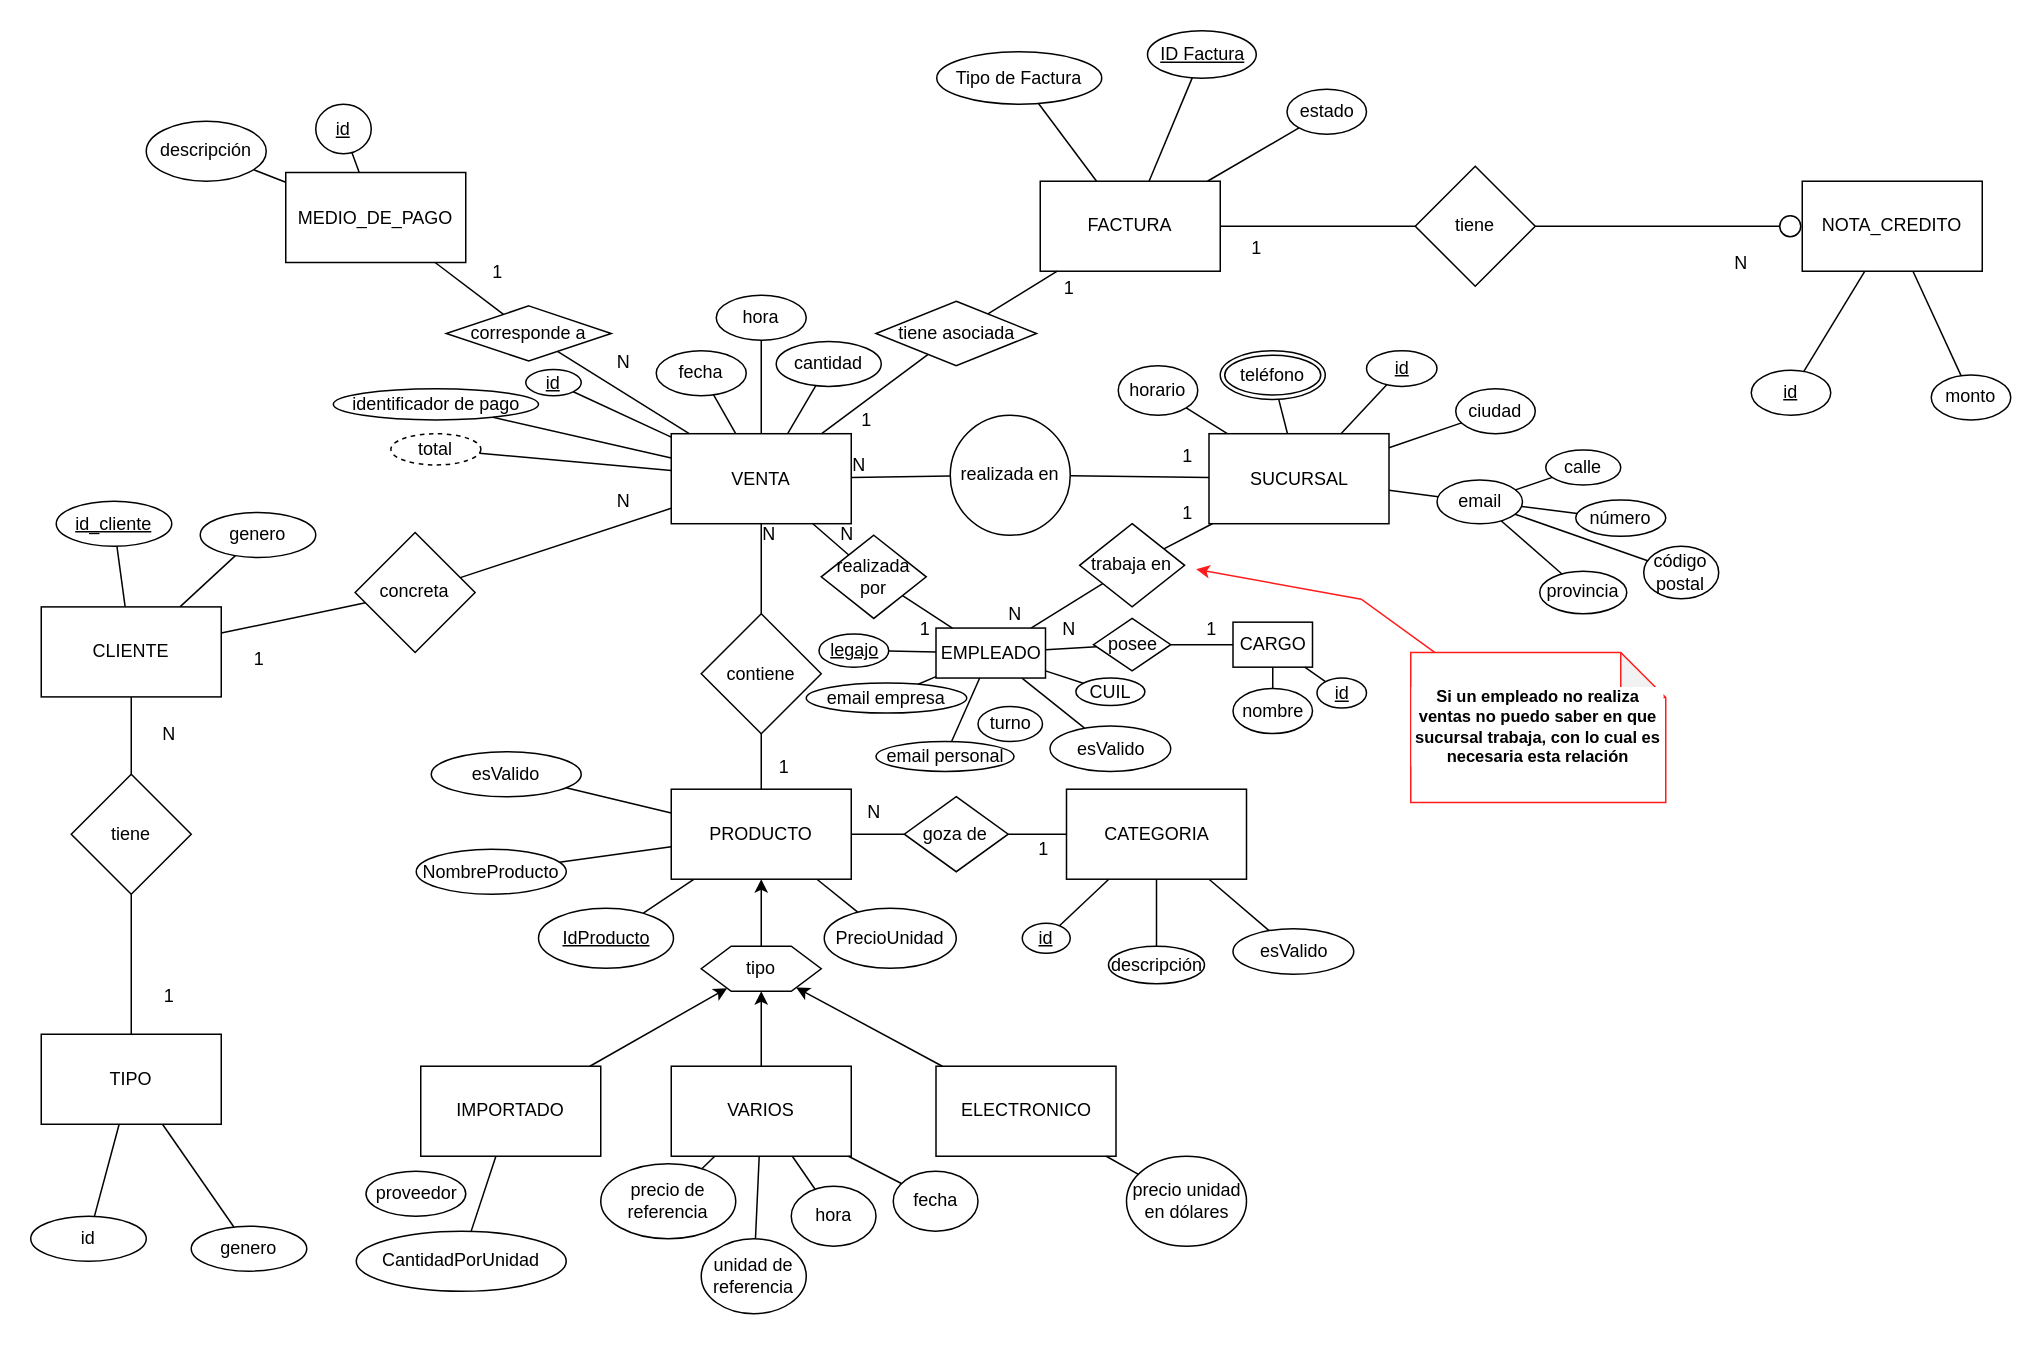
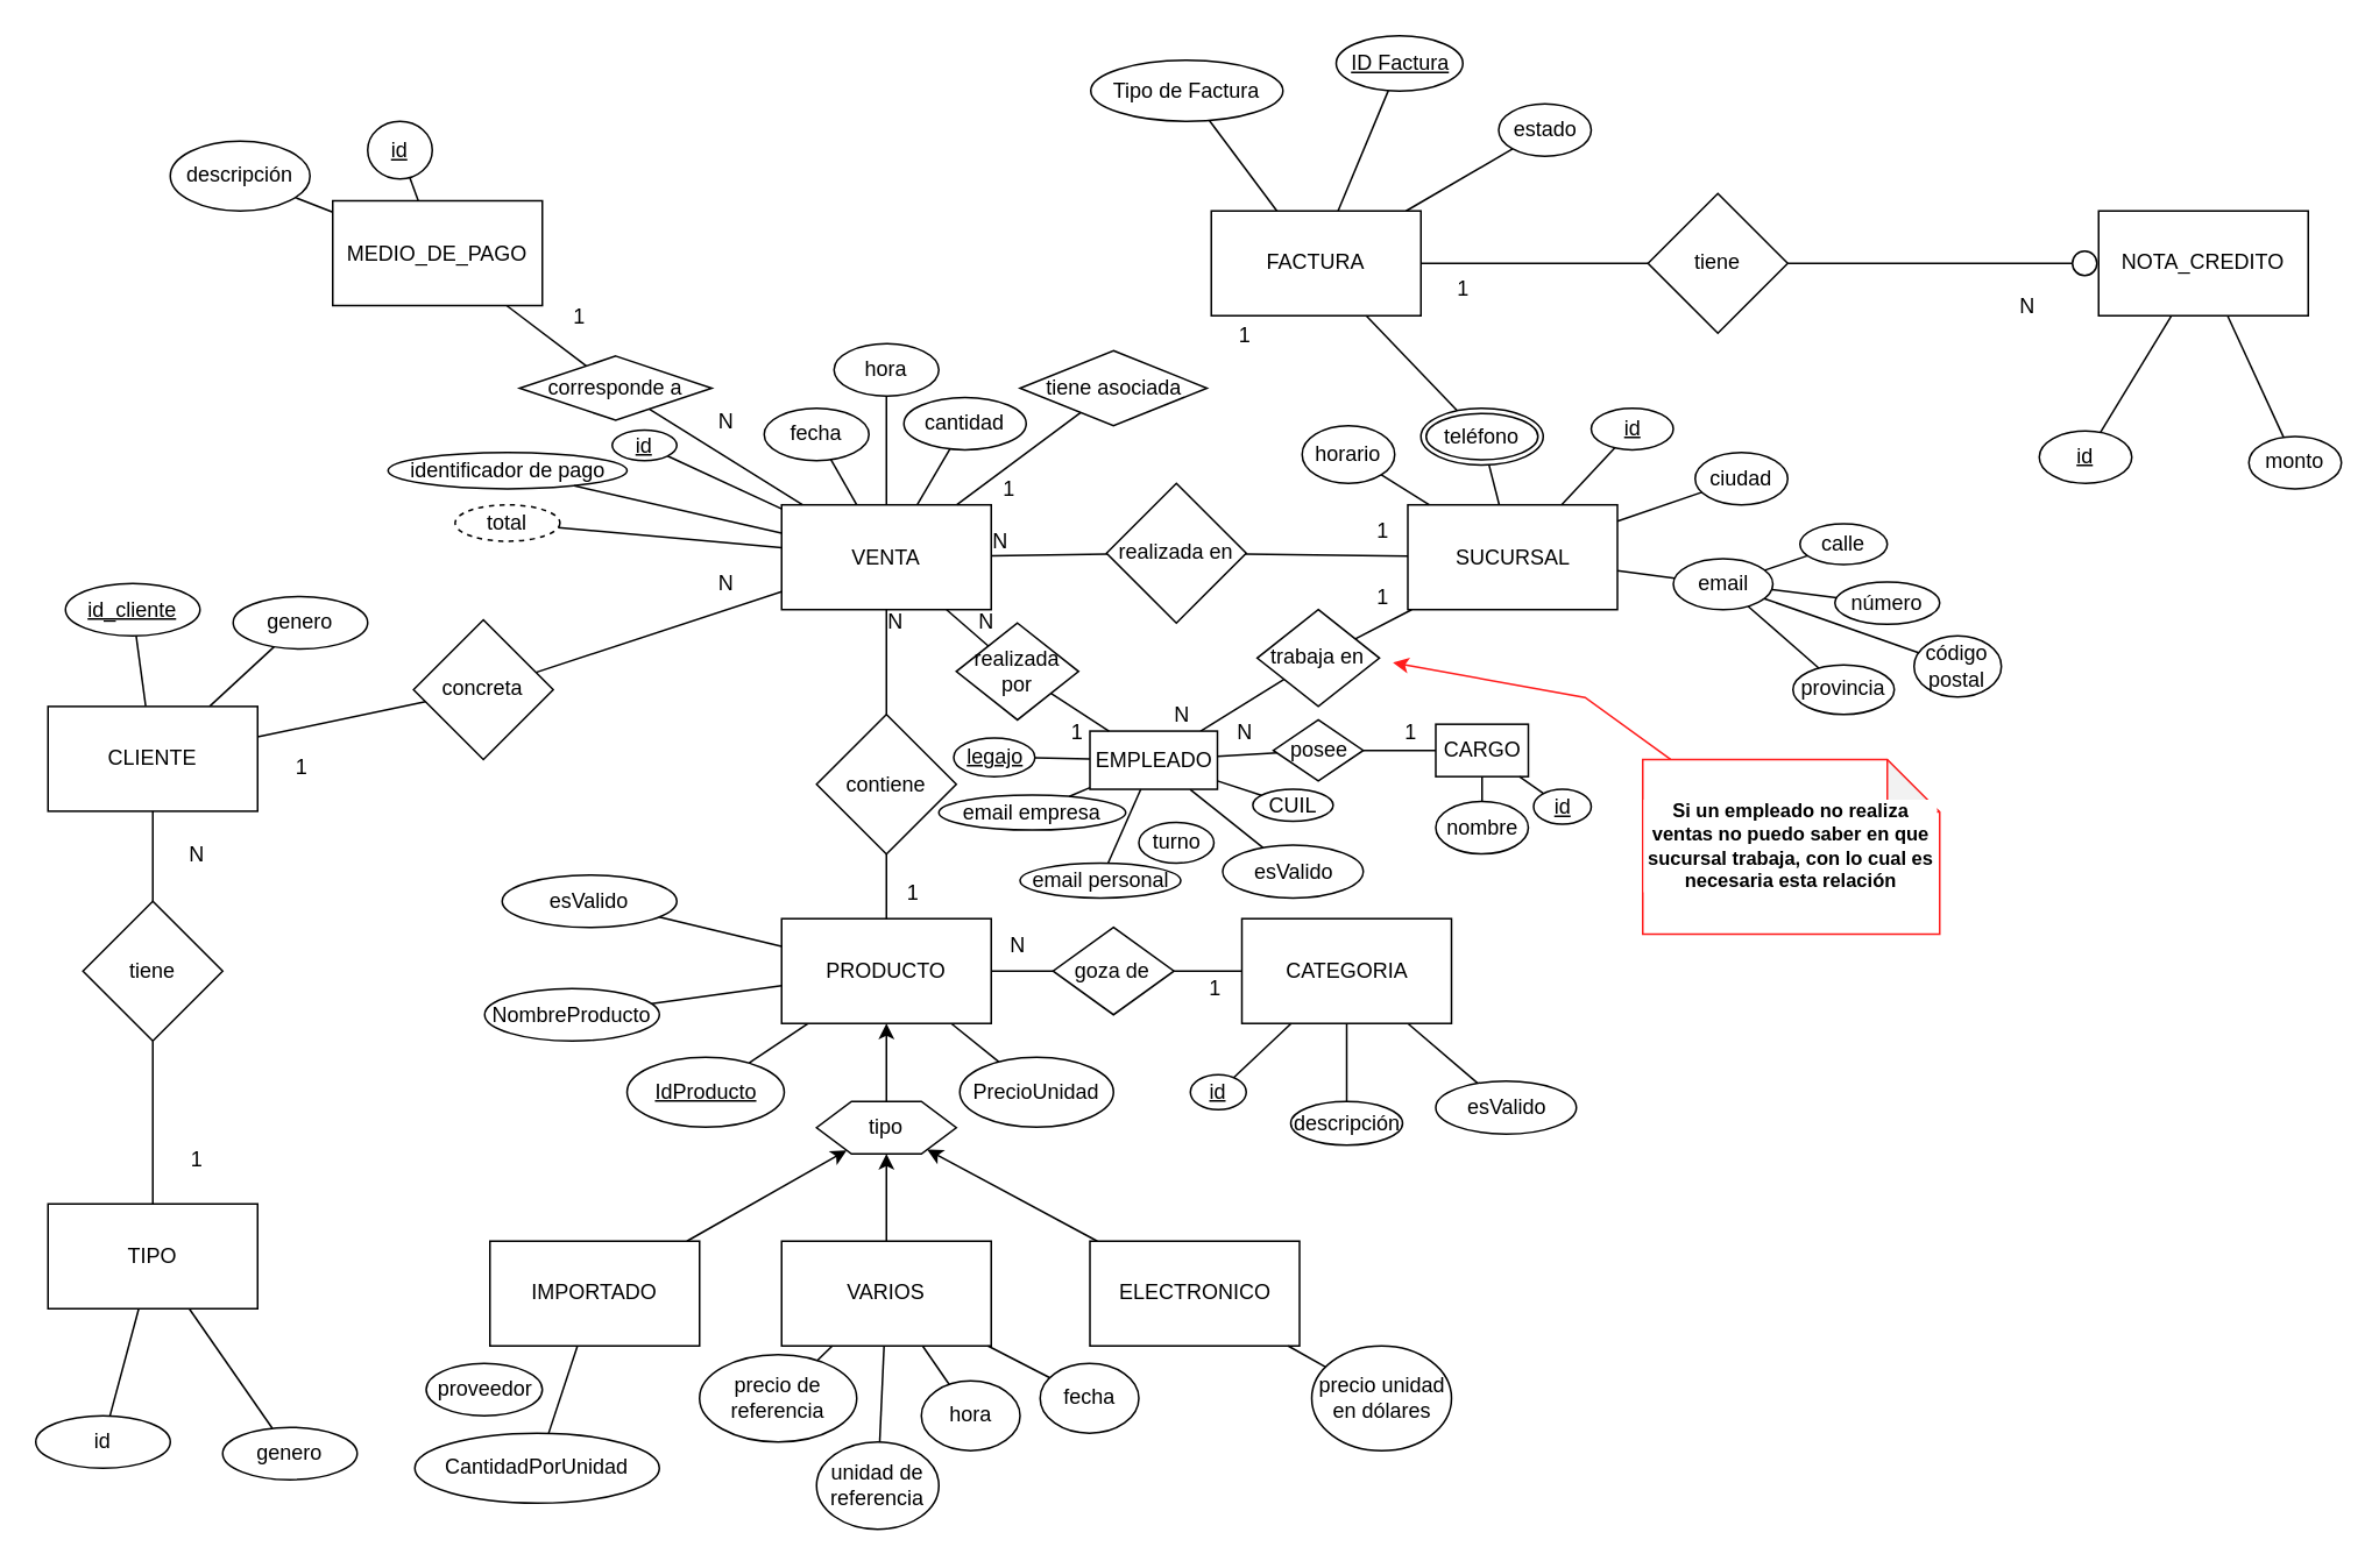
- <mxCell id="94" value="" style="endArrow=none;html=1;rounded=0;" edge="1" parent="1" source="65" target="90"><mxGeometry width="50" height="50" relative="1" as="geometry"><mxPoint x="590" y="540.32" as="sourcePoint" /><mxPoint x="520" y="446.32" as="targetPoint" /></mxGeometry></mxCell>
+ <mxCell id="94" value="" style="endArrow=none;html=1;rounded=0;" edge="1" parent="1" source="65" target="39"><mxGeometry width="50" height="50" relative="1" as="geometry"><mxPoint x="590" y="540.32" as="sourcePoint" /><mxPoint x="520" y="446.32" as="targetPoint" /></mxGeometry></mxCell>
- <mxCell id="87" value="realizada en" style="ellipse;whiteSpace=wrap;html=1;" vertex="1" parent="1"><mxGeometry x="633" y="276.32" width="80" height="80" as="geometry" /></mxCell>
+ <mxCell id="87" value="realizada en" style="rhombus;whiteSpace=wrap;html=1;" vertex="1" parent="1"><mxGeometry x="633" y="276.32" width="80" height="80" as="geometry" /></mxCell>
